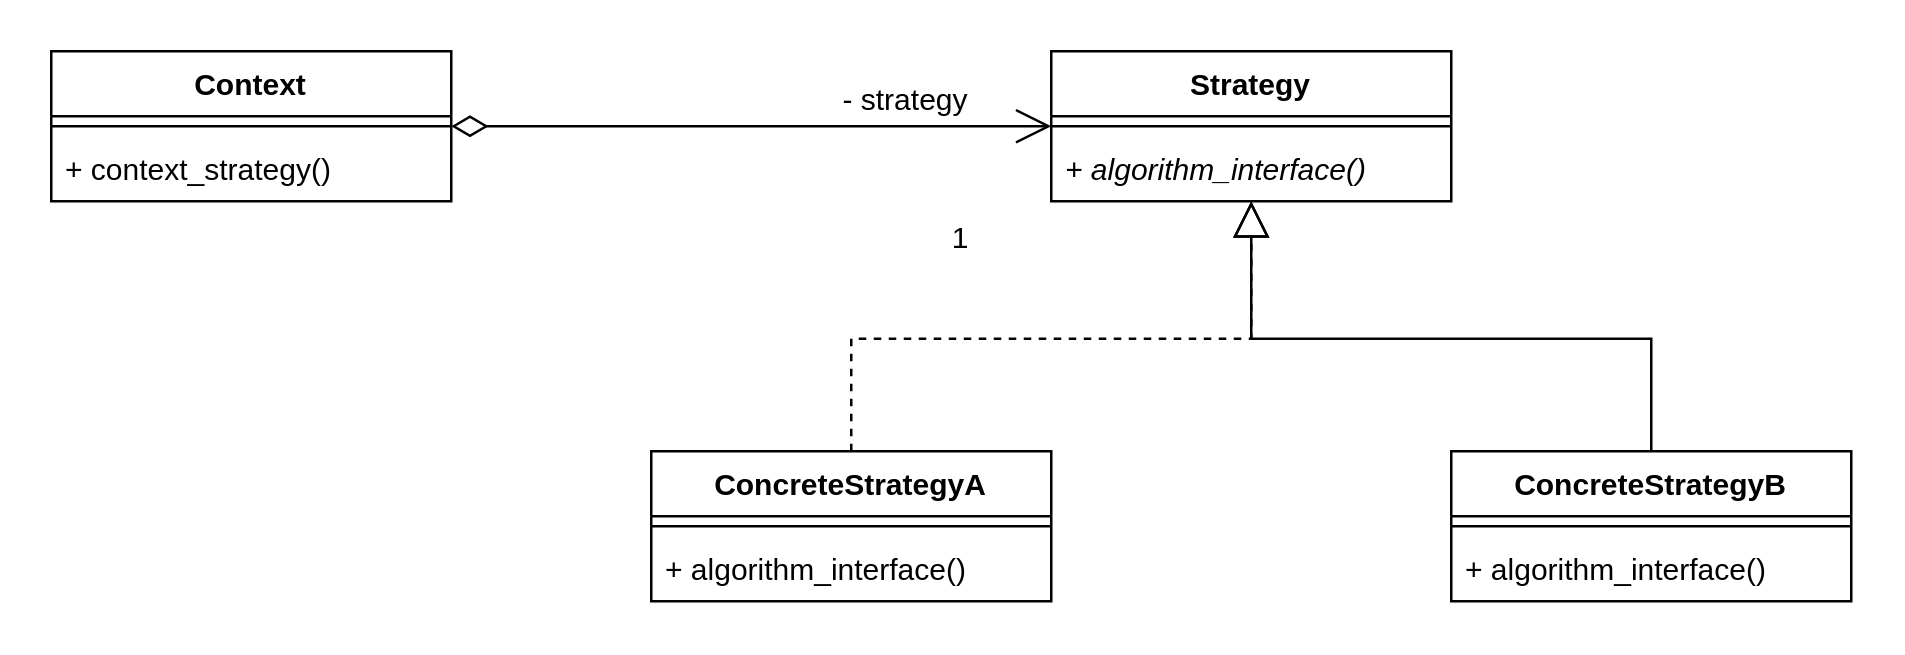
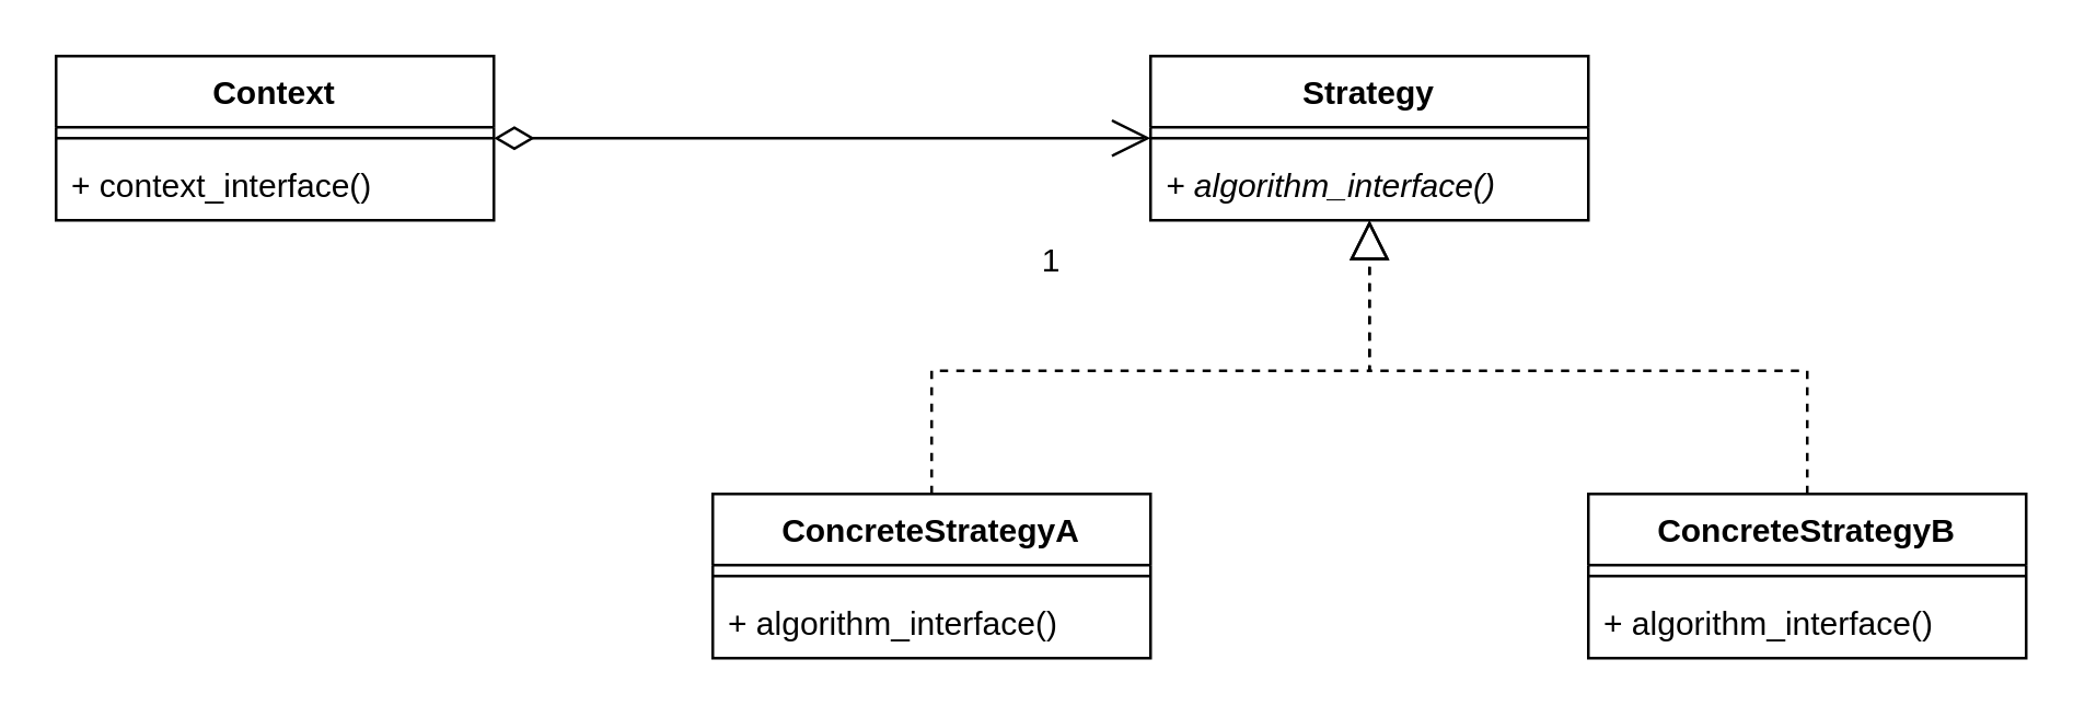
- <mxCell id="14" value="- strategy" style="text;html=1;strokeColor=none;fillColor=none;align=center;verticalAlign=middle;whiteSpace=wrap;rounded=0;" vertex="1" parent="1"><mxGeometry x="330" y="30" width="64" height="20" as="geometry" /></mxCell>
- <mxCell id="18" value="+ context_strategy()" style="text;strokeColor=none;fillColor=none;align=left;verticalAlign=top;spacingLeft=4;spacingRight=4;overflow=hidden;rotatable=0;points=[[0,0.5],[1,0.5]];portConstraint=eastwest;" vertex="1" parent="16"><mxGeometry y="34" width="160" height="26" as="geometry" /></mxCell>
+ <mxCell id="18" value="+ context_interface()" style="text;strokeColor=none;fillColor=none;align=left;verticalAlign=top;spacingLeft=4;spacingRight=4;overflow=hidden;rotatable=0;points=[[0,0.5],[1,0.5]];portConstraint=eastwest;" vertex="1" parent="16"><mxGeometry y="34" width="160" height="26" as="geometry" /></mxCell>
- <mxCell id="10" style="edgeStyle=orthogonalEdgeStyle;rounded=0;orthogonalLoop=1;jettySize=auto;html=1;exitX=0.5;exitY=0;exitDx=0;exitDy=0;startSize=12;endArrow=block;endFill=0;endSize=12;" edge="1" parent="1" source="11" target="7"><mxGeometry relative="1" as="geometry" /></mxCell>
+ <mxCell id="10" style="edgeStyle=orthogonalEdgeStyle;rounded=0;orthogonalLoop=1;jettySize=auto;html=1;exitX=0.5;exitY=0;exitDx=0;exitDy=0;startSize=12;endArrow=block;endFill=0;endSize=12;dashed=1;" edge="1" parent="1" source="11" target="7"><mxGeometry relative="1" as="geometry" /></mxCell>
